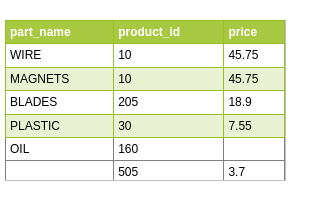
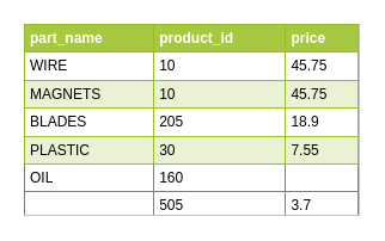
- <mxCell id="2" value="&lt;table border=&quot;1&quot; width=&quot;100%&quot; cellpadding=&quot;4&quot; style=&quot;width: 100% ; height: 100% ; border-collapse: collapse&quot;&gt;&lt;tbody&gt;&lt;tr style=&quot;background-color: #a7c942 ; color: #ffffff ; border: 1px solid #98bf21&quot;&gt;&lt;th align=&quot;left&quot;&gt;part_name&lt;/th&gt;&lt;th align=&quot;left&quot;&gt;product_id&lt;/th&gt;&lt;th align=&quot;left&quot;&gt;price&lt;/th&gt;&lt;/tr&gt;&lt;tr style=&quot;border: 1px solid #98bf21&quot;&gt;&lt;td&gt;WIRE&lt;/td&gt;&lt;td&gt;10&lt;/td&gt;&lt;td&gt;45.75&lt;/td&gt;&lt;/tr&gt;&lt;tr style=&quot;background-color: #eaf2d3 ; border: 1px solid #98bf21&quot;&gt;&lt;td&gt;MAGNETS&lt;/td&gt;&lt;td&gt;10&lt;/td&gt;&lt;td&gt;45.75&lt;/td&gt;&lt;/tr&gt;&lt;tr style=&quot;border: 1px solid #98bf21&quot;&gt;&lt;td&gt;BLADES&lt;/td&gt;&lt;td&gt;205&lt;/td&gt;&lt;td&gt;18.9&lt;/td&gt;&lt;/tr&gt;&lt;tr style=&quot;background-color: #eaf2d3 ; border: 1px solid #98bf21&quot;&gt;&lt;td&gt;PLASTIC&lt;/td&gt;&lt;td&gt;30&lt;/td&gt;&lt;td&gt;7.55&lt;/td&gt;&lt;/tr&gt;&lt;tr&gt;&lt;td&gt;OIL&lt;/td&gt;&lt;td&gt;160&lt;/td&gt;&lt;td&gt;&lt;br&gt;&lt;/td&gt;&lt;/tr&gt;&lt;tr&gt;&lt;td&gt;&lt;/td&gt;&lt;td&gt;505&lt;/td&gt;&lt;td&gt;3.7&lt;/td&gt;&lt;/tr&gt;&lt;/tbody&gt;&lt;/table&gt;" style="text;html=1;strokeColor=#c0c0c0;fillColor=#ffffff;overflow=fill;rounded=0;" vertex="1" parent="1"><mxGeometry x="5" y="20" width="280" height="160" as="geometry" /></mxCell>
+ <mxCell id="2" value="&lt;table border=&quot;1&quot; width=&quot;100%&quot; cellpadding=&quot;4&quot; style=&quot;width: 100% ; height: 100% ; border-collapse: collapse&quot;&gt;&lt;tbody&gt;&lt;tr style=&quot;background-color: #a7c942 ; color: #ffffff ; border: 1px solid #98bf21&quot;&gt;&lt;th align=&quot;left&quot;&gt;part_name&lt;/th&gt;&lt;th align=&quot;left&quot;&gt;product_id&lt;/th&gt;&lt;th align=&quot;left&quot;&gt;price&lt;/th&gt;&lt;/tr&gt;&lt;tr style=&quot;border: 1px solid #98bf21&quot;&gt;&lt;td&gt;WIRE&lt;/td&gt;&lt;td&gt;10&lt;/td&gt;&lt;td&gt;45.75&lt;/td&gt;&lt;/tr&gt;&lt;tr style=&quot;background-color: #eaf2d3 ; border: 1px solid #98bf21&quot;&gt;&lt;td&gt;MAGNETS&lt;/td&gt;&lt;td&gt;10&lt;/td&gt;&lt;td&gt;45.75&lt;/td&gt;&lt;/tr&gt;&lt;tr style=&quot;border: 1px solid #98bf21&quot;&gt;&lt;td&gt;BLADES&lt;/td&gt;&lt;td&gt;205&lt;/td&gt;&lt;td&gt;18.9&lt;/td&gt;&lt;/tr&gt;&lt;tr style=&quot;background-color: #eaf2d3 ; border: 1px solid #98bf21&quot;&gt;&lt;td&gt;PLASTIC&lt;/td&gt;&lt;td&gt;30&lt;/td&gt;&lt;td&gt;7.55&lt;/td&gt;&lt;/tr&gt;&lt;tr&gt;&lt;td&gt;OIL&lt;/td&gt;&lt;td&gt;160&lt;/td&gt;&lt;td&gt;&lt;br&gt;&lt;/td&gt;&lt;/tr&gt;&lt;tr&gt;&lt;td&gt;&lt;/td&gt;&lt;td&gt;505&lt;/td&gt;&lt;td&gt;3.7&lt;/td&gt;&lt;/tr&gt;&lt;/tbody&gt;&lt;/table&gt;" style="text;html=1;strokeColor=#c0c0c0;fillColor=#ffffff;overflow=fill;rounded=0;" vertex="1" parent="1"><mxGeometry x="20" y="20" width="280" height="160" as="geometry" /></mxCell>
